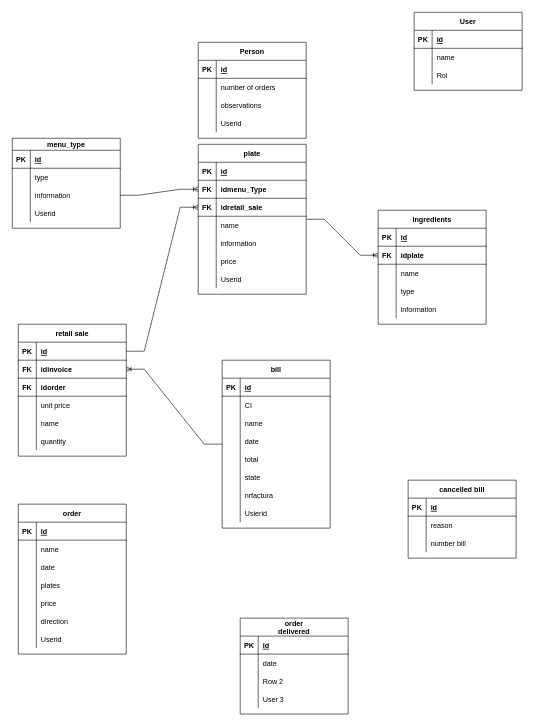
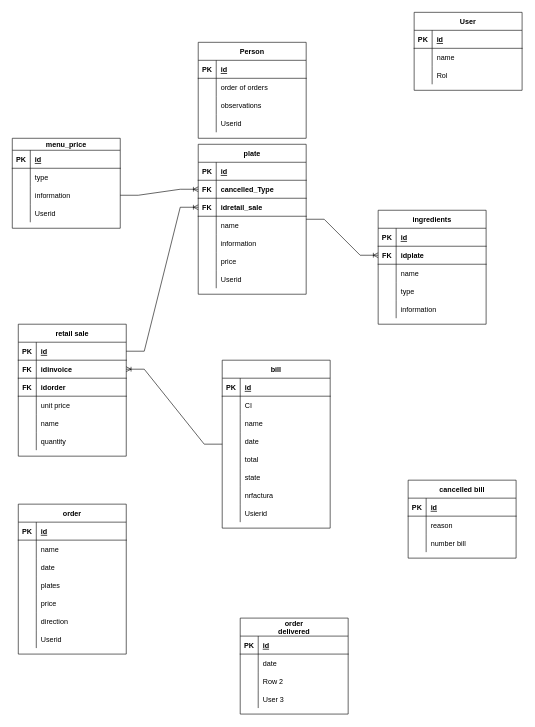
- <mxCell id="162" value="number of orders" style="shape=partialRectangle;connectable=0;fillColor=none;top=0;left=0;bottom=0;right=0;align=left;spacingLeft=6;overflow=hidden;" vertex="1" parent="160"><mxGeometry x="30" width="150" height="30" as="geometry"><mxRectangle width="150" height="30" as="alternateBounds" /></mxGeometry></mxCell>
+ <mxCell id="162" value="order of orders" style="shape=partialRectangle;connectable=0;fillColor=none;top=0;left=0;bottom=0;right=0;align=left;spacingLeft=6;overflow=hidden;" vertex="1" parent="160"><mxGeometry x="30" width="150" height="30" as="geometry"><mxRectangle width="150" height="30" as="alternateBounds" /></mxGeometry></mxCell>
- <mxCell id="12" value="menu_type" style="shape=table;startSize=20;container=1;collapsible=1;childLayout=tableLayout;fixedRows=1;rowLines=0;fontStyle=1;align=center;resizeLast=1;" parent="1" vertex="1"><mxGeometry x="20" y="230" width="180" height="150" as="geometry" /></mxCell>
+ <mxCell id="12" value="menu_price" style="shape=table;startSize=20;container=1;collapsible=1;childLayout=tableLayout;fixedRows=1;rowLines=0;fontStyle=1;align=center;resizeLast=1;" parent="1" vertex="1"><mxGeometry x="20" y="230" width="180" height="150" as="geometry" /></mxCell>
- <mxCell id="31" value="idmenu_Type" style="shape=partialRectangle;connectable=0;fillColor=none;top=0;left=0;bottom=0;right=0;align=left;spacingLeft=6;fontStyle=1;overflow=hidden;" parent="29" vertex="1"><mxGeometry x="30" width="150" height="30" as="geometry"><mxRectangle width="150" height="30" as="alternateBounds" /></mxGeometry></mxCell>
+ <mxCell id="31" value="cancelled_Type" style="shape=partialRectangle;connectable=0;fillColor=none;top=0;left=0;bottom=0;right=0;align=left;spacingLeft=6;fontStyle=1;overflow=hidden;" parent="29" vertex="1"><mxGeometry x="30" width="150" height="30" as="geometry"><mxRectangle width="150" height="30" as="alternateBounds" /></mxGeometry></mxCell>
